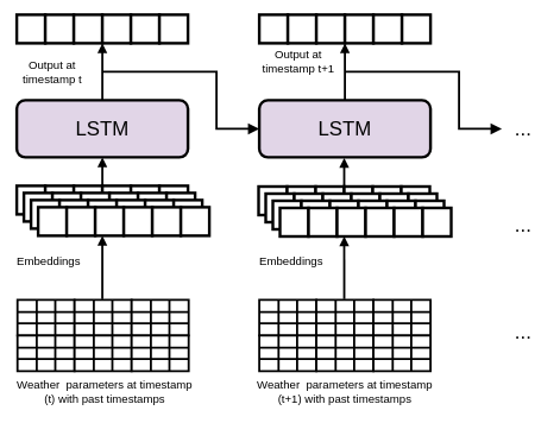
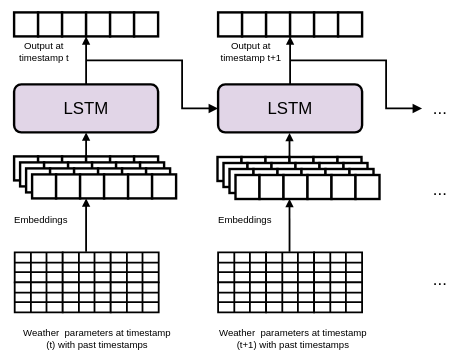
- <mxCell id="32" value="Output at timestamp t" style="text;html=1;strokeColor=none;fillColor=none;align=center;verticalAlign=middle;whiteSpace=wrap;rounded=0;fontSize=16;" vertex="1" parent="1"><mxGeometry x="23" y="85" width="100" height="30" as="geometry" /></mxCell>
+ <mxCell id="32" value="Output at timestamp t" style="text;html=1;strokeColor=none;fillColor=none;align=center;verticalAlign=middle;whiteSpace=wrap;rounded=0;fontSize=16;" vertex="1" parent="1"><mxGeometry x="23" y="70" width="100" height="30" as="geometry" /></mxCell>
- <mxCell id="25" value="Weather&amp;nbsp; parameters at timestamp (t) with past timestamps" style="text;html=1;strokeColor=none;fillColor=none;align=center;verticalAlign=middle;whiteSpace=wrap;rounded=0;fontSize=16;" vertex="1" parent="1"><mxGeometry x="20" y="526" width="253" height="45" as="geometry" /></mxCell>
+ <mxCell id="25" value="Weather&amp;nbsp; parameters at timestamp (t) with past timestamps" style="text;html=1;strokeColor=none;fillColor=none;align=center;verticalAlign=middle;whiteSpace=wrap;rounded=0;fontSize=16;" vertex="1" parent="1"><mxGeometry x="35" y="541" width="253" height="45" as="geometry" /></mxCell>
- <mxCell id="98" value="Weather&amp;nbsp; parameters at timestamp (t+1) with past timestamps" style="text;html=1;strokeColor=none;fillColor=none;align=center;verticalAlign=middle;whiteSpace=wrap;rounded=0;fontSize=16;" vertex="1" parent="1"><mxGeometry x="343" y="526" width="280" height="45" as="geometry" /></mxCell>
+ <mxCell id="98" value="Weather&amp;nbsp; parameters at timestamp (t+1) with past timestamps" style="text;html=1;strokeColor=none;fillColor=none;align=center;verticalAlign=middle;whiteSpace=wrap;rounded=0;fontSize=16;" vertex="1" parent="1"><mxGeometry x="348" y="541" width="280" height="45" as="geometry" /></mxCell>
